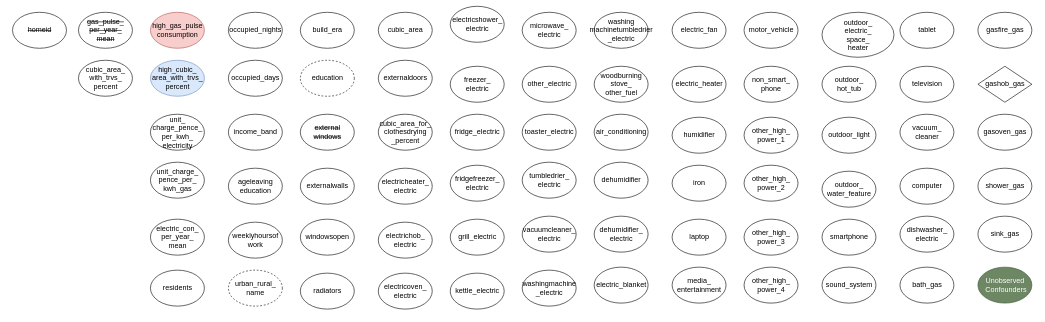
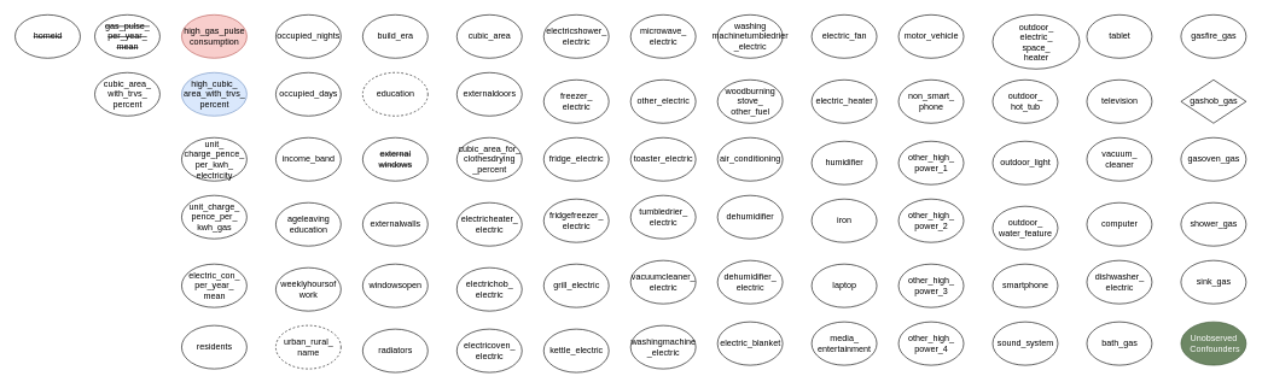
- <mxCell id="22" value="electricshower_&lt;br&gt;electric" style="ellipse;html=1;shadow=0;sketch=0;overflow=visible;" parent="1" vertex="1"><mxGeometry x="750" y="10" width="90" height="60" as="geometry" /></mxCell>
+ <mxCell id="22" value="electricshower_&lt;br&gt;electric" style="ellipse;html=1;shadow=0;sketch=0;overflow=visible;" parent="1" vertex="1"><mxGeometry x="750" y="20" width="90" height="60" as="geometry" /></mxCell>
